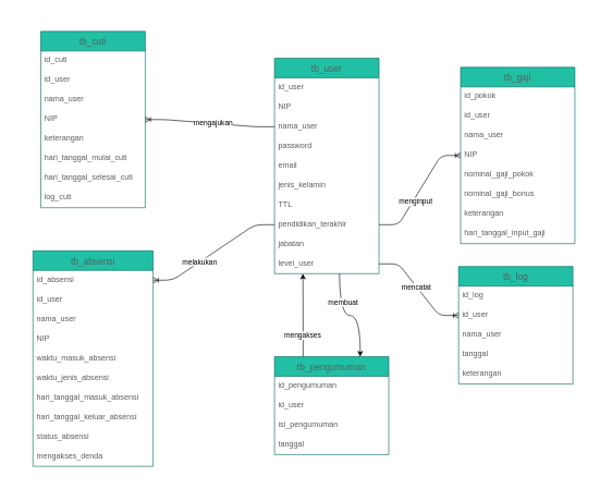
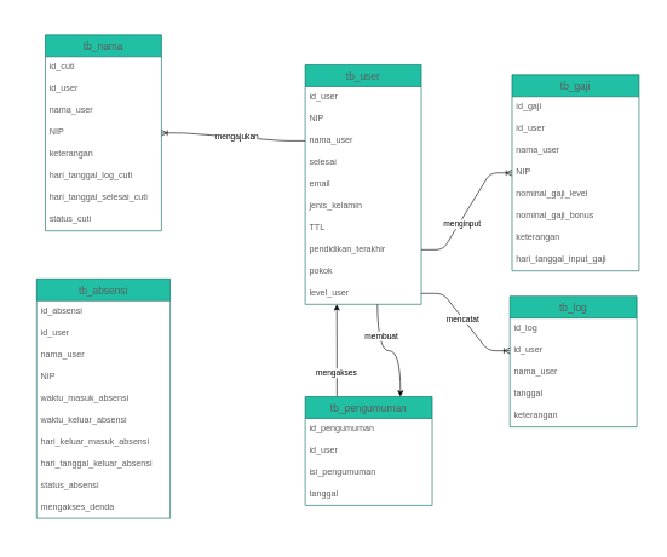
- <mxCell id="14" value="tb_cuti" style="swimlane;fontStyle=0;childLayout=stackLayout;horizontal=1;startSize=30;horizontalStack=0;resizeParent=1;resizeParentMax=0;resizeLast=0;collapsible=1;marginBottom=0;align=center;fontSize=14;fillColor=#21C0A5;strokeColor=#006658;fontColor=#5C5C5C;" parent="1" vertex="1"><mxGeometry x="62" y="47" width="160" height="270" as="geometry"><mxRectangle x="805" y="-218" width="81" height="26" as="alternateBounds" /></mxGeometry></mxCell>
+ <mxCell id="14" value="tb_nama" style="swimlane;fontStyle=0;childLayout=stackLayout;horizontal=1;startSize=30;horizontalStack=0;resizeParent=1;resizeParentMax=0;resizeLast=0;collapsible=1;marginBottom=0;align=center;fontSize=14;fillColor=#21C0A5;strokeColor=#006658;fontColor=#5C5C5C;" parent="1" vertex="1"><mxGeometry x="62" y="47" width="160" height="270" as="geometry"><mxRectangle x="805" y="-218" width="81" height="26" as="alternateBounds" /></mxGeometry></mxCell>
- <mxCell id="35" value="id_pokok" style="text;strokeColor=none;fillColor=none;spacingLeft=4;spacingRight=4;overflow=hidden;rotatable=0;points=[[0,0.5],[1,0.5]];portConstraint=eastwest;fontSize=12;imageAspect=1;fontColor=#5C5C5C;" parent="34" vertex="1"><mxGeometry y="30" width="175" height="30" as="geometry" /></mxCell>
+ <mxCell id="35" value="id_gaji" style="text;strokeColor=none;fillColor=none;spacingLeft=4;spacingRight=4;overflow=hidden;rotatable=0;points=[[0,0.5],[1,0.5]];portConstraint=eastwest;fontSize=12;imageAspect=1;fontColor=#5C5C5C;" parent="34" vertex="1"><mxGeometry y="30" width="175" height="30" as="geometry" /></mxCell>
- <mxCell id="7" value="password" style="text;strokeColor=none;fillColor=none;spacingLeft=4;spacingRight=4;overflow=hidden;rotatable=0;points=[[0,0.5],[1,0.5]];portConstraint=eastwest;fontSize=12;imageAspect=1;fontColor=#5C5C5C;" parent="3" vertex="1"><mxGeometry y="120" width="160" height="30" as="geometry" /></mxCell>
+ <mxCell id="7" value="selesai" style="text;strokeColor=none;fillColor=none;spacingLeft=4;spacingRight=4;overflow=hidden;rotatable=0;points=[[0,0.5],[1,0.5]];portConstraint=eastwest;fontSize=12;imageAspect=1;fontColor=#5C5C5C;" parent="3" vertex="1"><mxGeometry y="120" width="160" height="30" as="geometry" /></mxCell>
- <mxCell id="20" value="hari_tanggal_mulai_cuti" style="text;strokeColor=none;fillColor=none;spacingLeft=4;spacingRight=4;overflow=hidden;rotatable=0;points=[[0,0.5],[1,0.5]];portConstraint=eastwest;fontSize=12;imageAspect=1;fontColor=#5C5C5C;" parent="14" vertex="1"><mxGeometry y="180" width="160" height="30" as="geometry" /></mxCell>
+ <mxCell id="20" value="hari_tanggal_log_cuti" style="text;strokeColor=none;fillColor=none;spacingLeft=4;spacingRight=4;overflow=hidden;rotatable=0;points=[[0,0.5],[1,0.5]];portConstraint=eastwest;fontSize=12;imageAspect=1;fontColor=#5C5C5C;" parent="14" vertex="1"><mxGeometry y="180" width="160" height="30" as="geometry" /></mxCell>
- <mxCell id="39" value="nominal_gaji_pokok" style="text;strokeColor=none;fillColor=none;spacingLeft=4;spacingRight=4;overflow=hidden;rotatable=0;points=[[0,0.5],[1,0.5]];portConstraint=eastwest;fontSize=12;imageAspect=1;fontColor=#5C5C5C;" parent="34" vertex="1"><mxGeometry y="150" width="175" height="30" as="geometry" /></mxCell>
+ <mxCell id="39" value="nominal_gaji_level" style="text;strokeColor=none;fillColor=none;spacingLeft=4;spacingRight=4;overflow=hidden;rotatable=0;points=[[0,0.5],[1,0.5]];portConstraint=eastwest;fontSize=12;imageAspect=1;fontColor=#5C5C5C;" parent="34" vertex="1"><mxGeometry y="150" width="175" height="30" as="geometry" /></mxCell>
- <mxCell id="22" value="log_cuti" style="text;strokeColor=none;fillColor=none;spacingLeft=4;spacingRight=4;overflow=hidden;rotatable=0;points=[[0,0.5],[1,0.5]];portConstraint=eastwest;fontSize=12;imageAspect=1;fontColor=#5C5C5C;" parent="14" vertex="1"><mxGeometry y="240" width="160" height="30" as="geometry" /></mxCell>
+ <mxCell id="22" value="status_cuti" style="text;strokeColor=none;fillColor=none;spacingLeft=4;spacingRight=4;overflow=hidden;rotatable=0;points=[[0,0.5],[1,0.5]];portConstraint=eastwest;fontSize=12;imageAspect=1;fontColor=#5C5C5C;" parent="14" vertex="1"><mxGeometry y="240" width="160" height="30" as="geometry" /></mxCell>
- <mxCell id="12" value="jabatan" style="text;strokeColor=none;fillColor=none;spacingLeft=4;spacingRight=4;overflow=hidden;rotatable=0;points=[[0,0.5],[1,0.5]];portConstraint=eastwest;fontSize=12;imageAspect=1;fontColor=#5C5C5C;" parent="3" vertex="1"><mxGeometry y="270" width="160" height="30" as="geometry" /></mxCell>
+ <mxCell id="12" value="pokok" style="text;strokeColor=none;fillColor=none;spacingLeft=4;spacingRight=4;overflow=hidden;rotatable=0;points=[[0,0.5],[1,0.5]];portConstraint=eastwest;fontSize=12;imageAspect=1;fontColor=#5C5C5C;" parent="3" vertex="1"><mxGeometry y="270" width="160" height="30" as="geometry" /></mxCell>
- <mxCell id="44" value="" style="edgeStyle=entityRelationEdgeStyle;fontSize=12;html=1;endArrow=ERoneToMany;entryX=1;entryY=0.5;entryDx=0;entryDy=0;" parent="1" source="11" target="24" edge="1"><mxGeometry width="100" height="100" relative="1" as="geometry"><mxPoint x="298" y="451" as="sourcePoint" /><mxPoint x="398" y="351" as="targetPoint" /></mxGeometry></mxCell>
- <mxCell id="45" value="melakukan" style="edgeLabel;html=1;align=center;verticalAlign=middle;resizable=0;points=[];" parent="44" vertex="1" connectable="0"><mxGeometry x="0.257" y="-1" relative="1" as="geometry"><mxPoint as="offset" /></mxGeometry></mxCell>
- <mxCell id="29" value="waktu_jenis_absensi" style="text;strokeColor=none;fillColor=none;spacingLeft=4;spacingRight=4;overflow=hidden;rotatable=0;points=[[0,0.5],[1,0.5]];portConstraint=eastwest;fontSize=12;imageAspect=1;fontColor=#5C5C5C;" parent="23" vertex="1"><mxGeometry y="180" width="184" height="30" as="geometry" /></mxCell>
+ <mxCell id="29" value="waktu_keluar_absensi" style="text;strokeColor=none;fillColor=none;spacingLeft=4;spacingRight=4;overflow=hidden;rotatable=0;points=[[0,0.5],[1,0.5]];portConstraint=eastwest;fontSize=12;imageAspect=1;fontColor=#5C5C5C;" parent="23" vertex="1"><mxGeometry y="180" width="184" height="30" as="geometry" /></mxCell>
- <mxCell id="30" value="hari_tanggal_masuk_absensi" style="text;strokeColor=none;fillColor=none;spacingLeft=4;spacingRight=4;overflow=hidden;rotatable=0;points=[[0,0.5],[1,0.5]];portConstraint=eastwest;fontSize=12;imageAspect=1;fontColor=#5C5C5C;" parent="23" vertex="1"><mxGeometry y="210" width="184" height="30" as="geometry" /></mxCell>
+ <mxCell id="30" value="hari_keluar_masuk_absensi" style="text;strokeColor=none;fillColor=none;spacingLeft=4;spacingRight=4;overflow=hidden;rotatable=0;points=[[0,0.5],[1,0.5]];portConstraint=eastwest;fontSize=12;imageAspect=1;fontColor=#5C5C5C;" parent="23" vertex="1"><mxGeometry y="210" width="184" height="30" as="geometry" /></mxCell>
